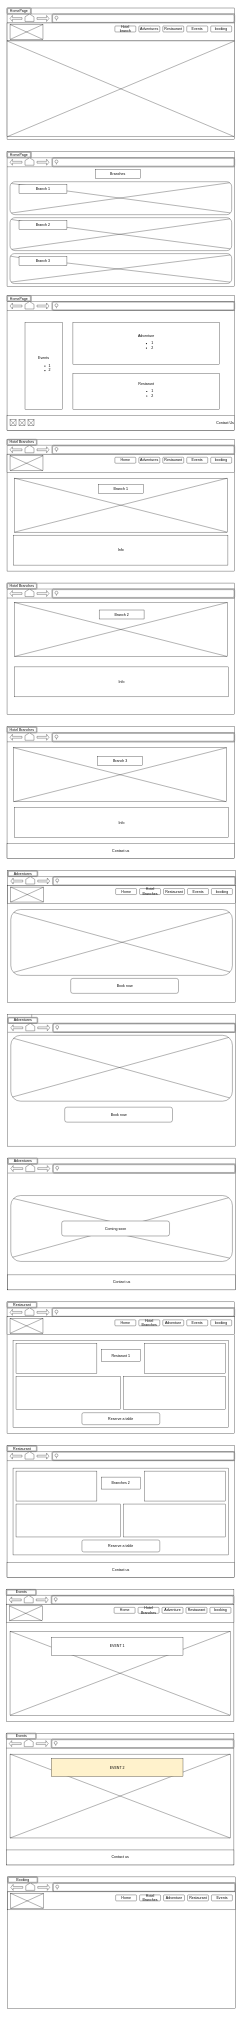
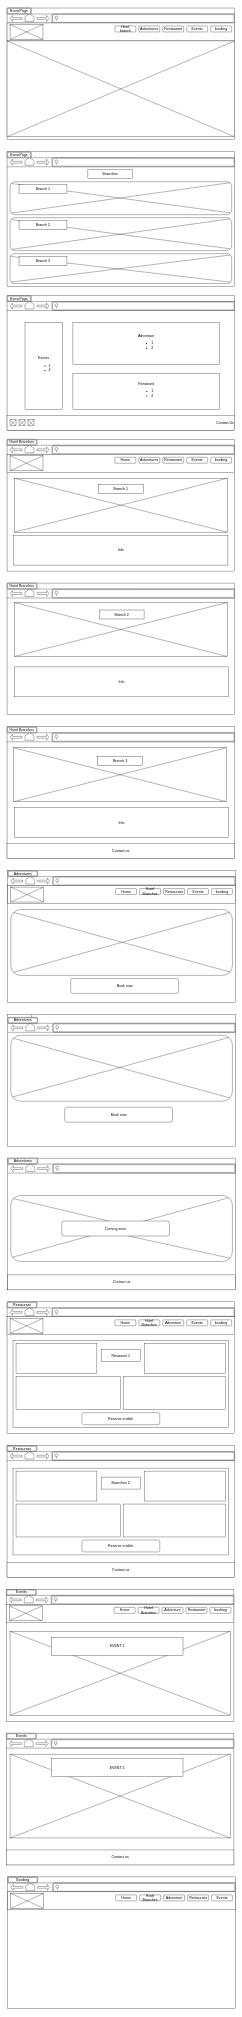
- <mxCell id="38" value="Branches" style="rounded=0;whiteSpace=wrap;html=1;labelBackgroundColor=none;" vertex="1" parent="1"><mxGeometry x="318" y="560" width="150" height="30" as="geometry" /></mxCell>
+ <mxCell id="38" value="Branches" style="rounded=0;whiteSpace=wrap;html=1;labelBackgroundColor=none;" vertex="1" parent="1"><mxGeometry x="293" y="560" width="150" height="30" as="geometry" /></mxCell>
- <mxCell id="286" value="EVENT 2" style="rounded=0;whiteSpace=wrap;html=1;fillColor=#fff2cc;" vertex="1" parent="1"><mxGeometry x="170.5" y="5865" width="440" height="60" as="geometry" /></mxCell>
+ <mxCell id="286" value="EVENT 2" style="rounded=0;whiteSpace=wrap;html=1;" vertex="1" parent="1"><mxGeometry x="170.5" y="5865" width="440" height="60" as="geometry" /></mxCell>
